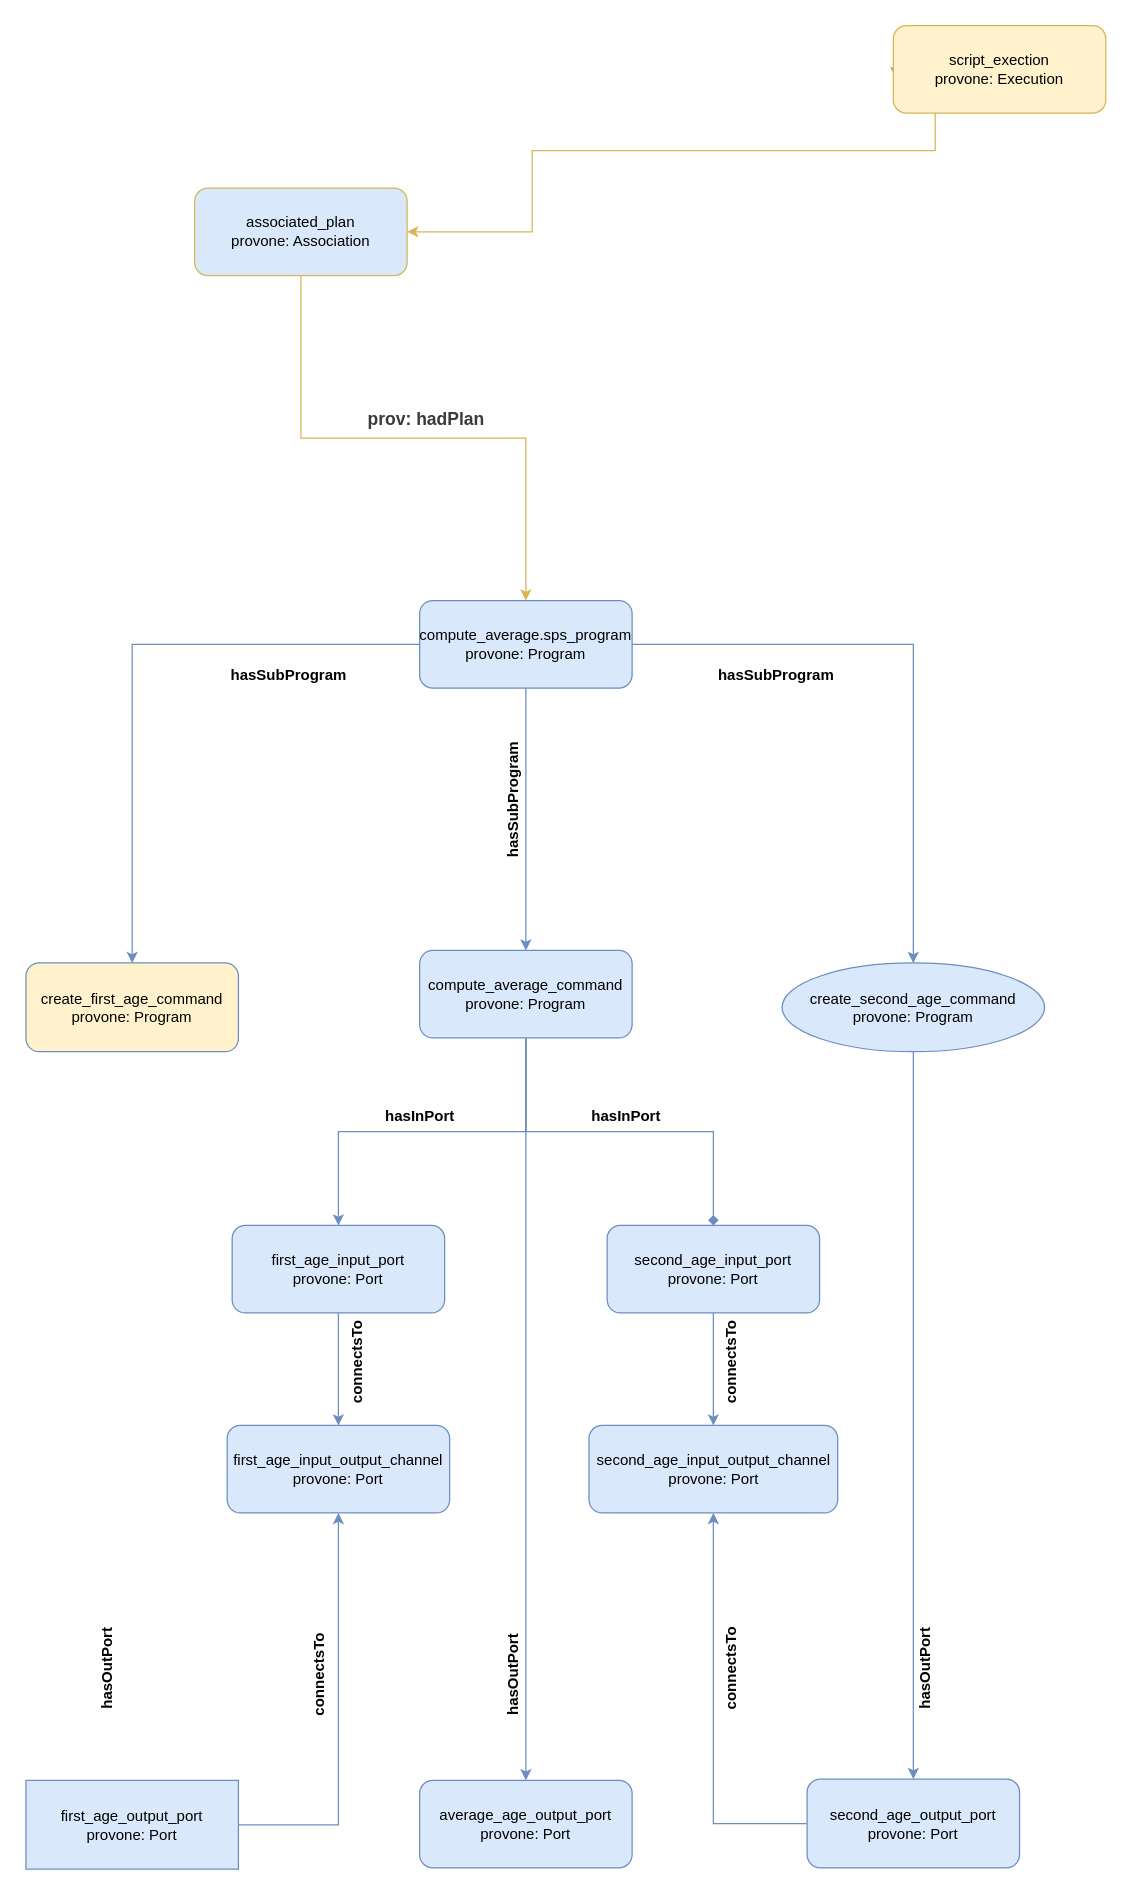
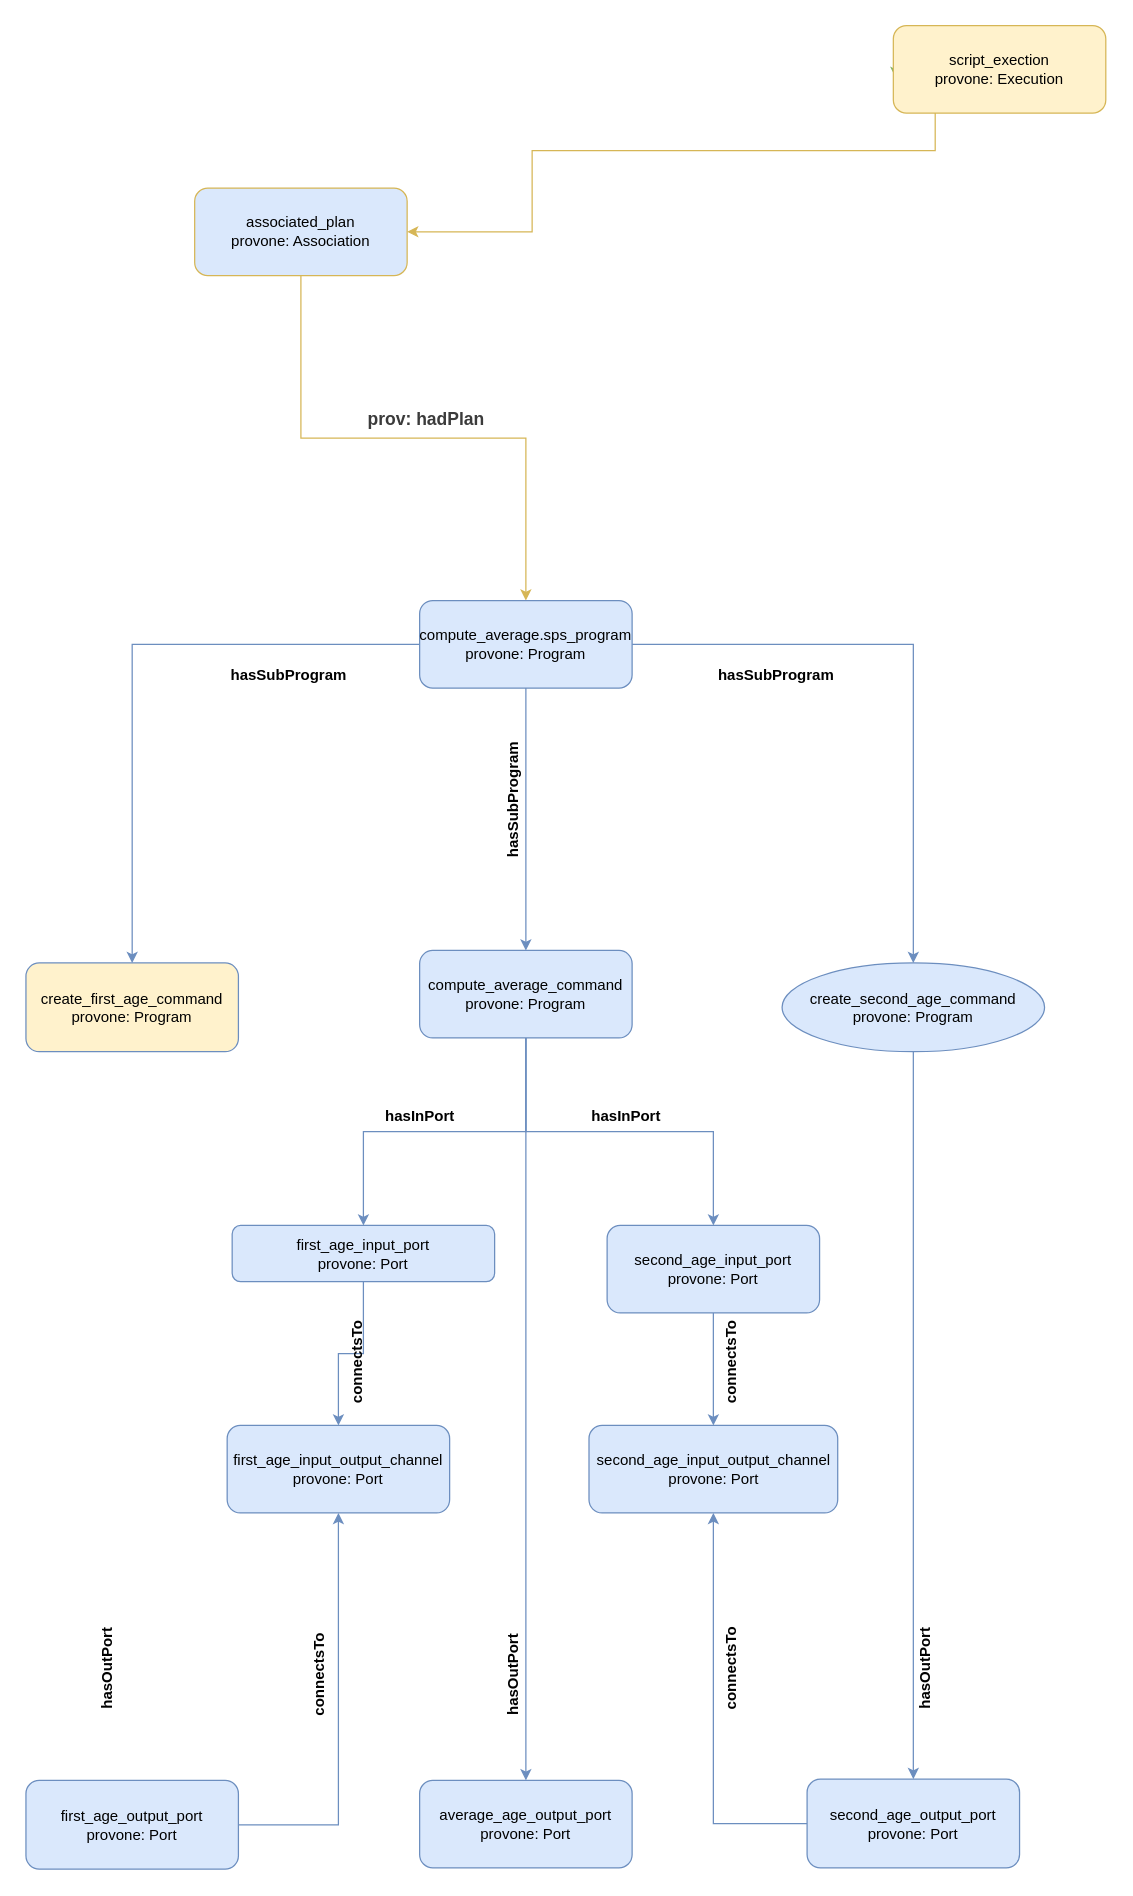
- <mxCell id="26" style="edgeStyle=orthogonalEdgeStyle;rounded=0;orthogonalLoop=1;jettySize=auto;html=1;exitX=0.5;exitY=1;exitDx=0;exitDy=0;entryX=0.5;entryY=0;entryDx=0;entryDy=0;fillColor=#dae8fc;strokeColor=#6c8ebf;endArrow=diamond;" edge="1" parent="1" source="28" target="33"><mxGeometry relative="1" as="geometry" /></mxCell>
+ <mxCell id="26" style="edgeStyle=orthogonalEdgeStyle;rounded=0;orthogonalLoop=1;jettySize=auto;html=1;exitX=0.5;exitY=1;exitDx=0;exitDy=0;entryX=0.5;entryY=0;entryDx=0;entryDy=0;fillColor=#dae8fc;strokeColor=#6c8ebf;" edge="1" parent="1" source="28" target="33"><mxGeometry relative="1" as="geometry" /></mxCell>
- <mxCell id="30" value="first_age_input_port&lt;div&gt;&lt;span&gt;provone: Port&lt;/span&gt;&lt;br&gt;&lt;/div&gt;" style="rounded=1;whiteSpace=wrap;html=1;fontSize=12;glass=0;strokeWidth=1;shadow=0;fillColor=#dae8fc;strokeColor=#6c8ebf;" vertex="1" parent="1"><mxGeometry x="185" y="980" width="170" height="70" as="geometry" /></mxCell>
+ <mxCell id="30" value="first_age_input_port&lt;div&gt;&lt;span&gt;provone: Port&lt;/span&gt;&lt;br&gt;&lt;/div&gt;" style="rounded=1;whiteSpace=wrap;html=1;fontSize=12;glass=0;strokeWidth=1;shadow=0;fillColor=#dae8fc;strokeColor=#6c8ebf;" vertex="1" parent="1"><mxGeometry x="185" y="980" width="210" height="45" as="geometry" /></mxCell>
- <mxCell id="13" value="&lt;div&gt;first_age_output_port&lt;/div&gt;&lt;div&gt;&lt;span&gt;provone: Port&lt;/span&gt;&lt;br&gt;&lt;/div&gt;" style="whiteSpace=wrap;html=1;fontSize=12;glass=0;strokeWidth=1;shadow=0;fillColor=#dae8fc;strokeColor=#6c8ebf;rounded=0;" parent="1" vertex="1"><mxGeometry x="20" y="1424" width="170" height="71" as="geometry" /></mxCell>
+ <mxCell id="13" value="&lt;div&gt;first_age_output_port&lt;/div&gt;&lt;div&gt;&lt;span&gt;provone: Port&lt;/span&gt;&lt;br&gt;&lt;/div&gt;" style="rounded=1;whiteSpace=wrap;html=1;fontSize=12;glass=0;strokeWidth=1;shadow=0;fillColor=#dae8fc;strokeColor=#6c8ebf;" parent="1" vertex="1"><mxGeometry x="20" y="1424" width="170" height="71" as="geometry" /></mxCell>
